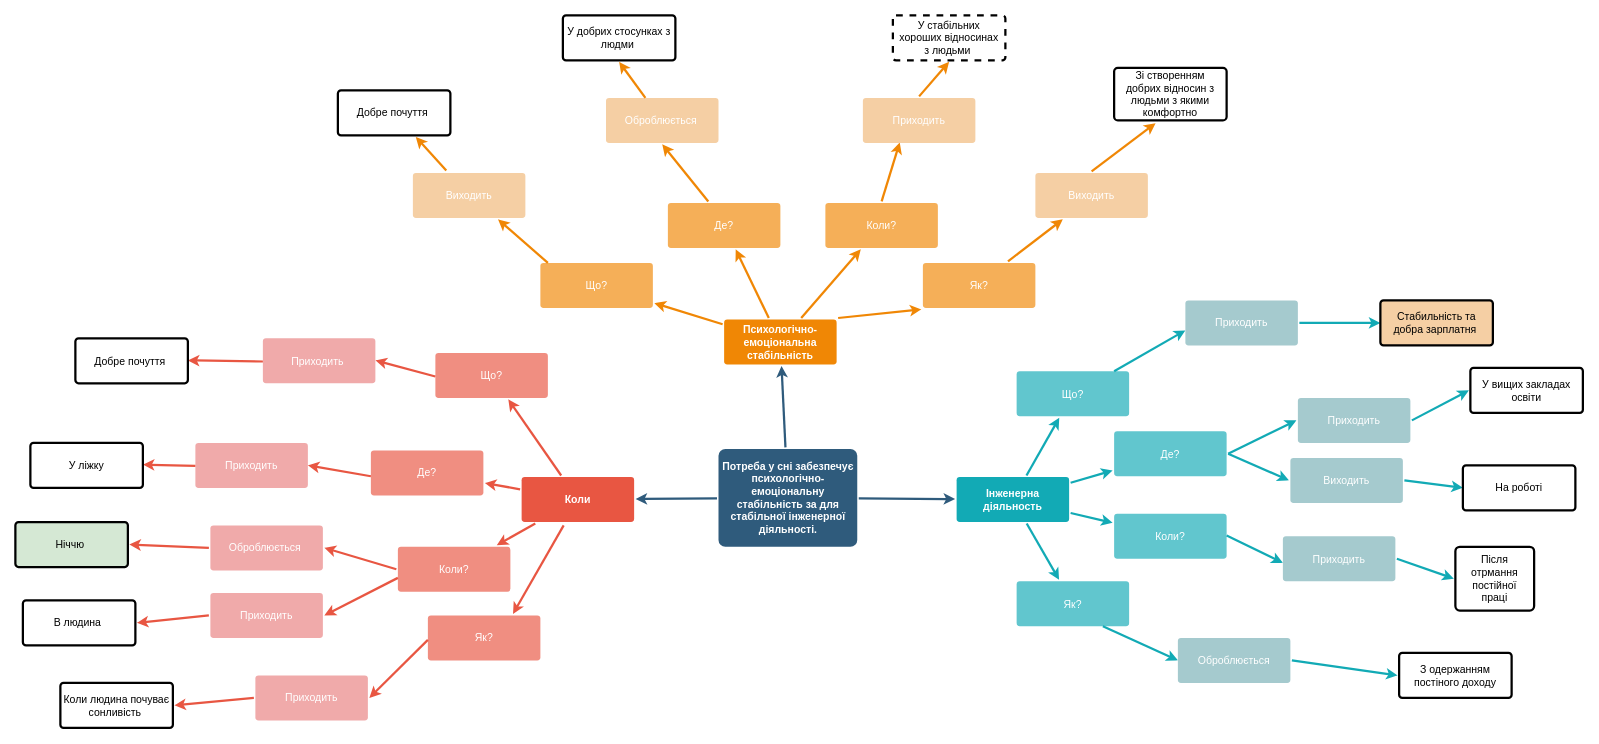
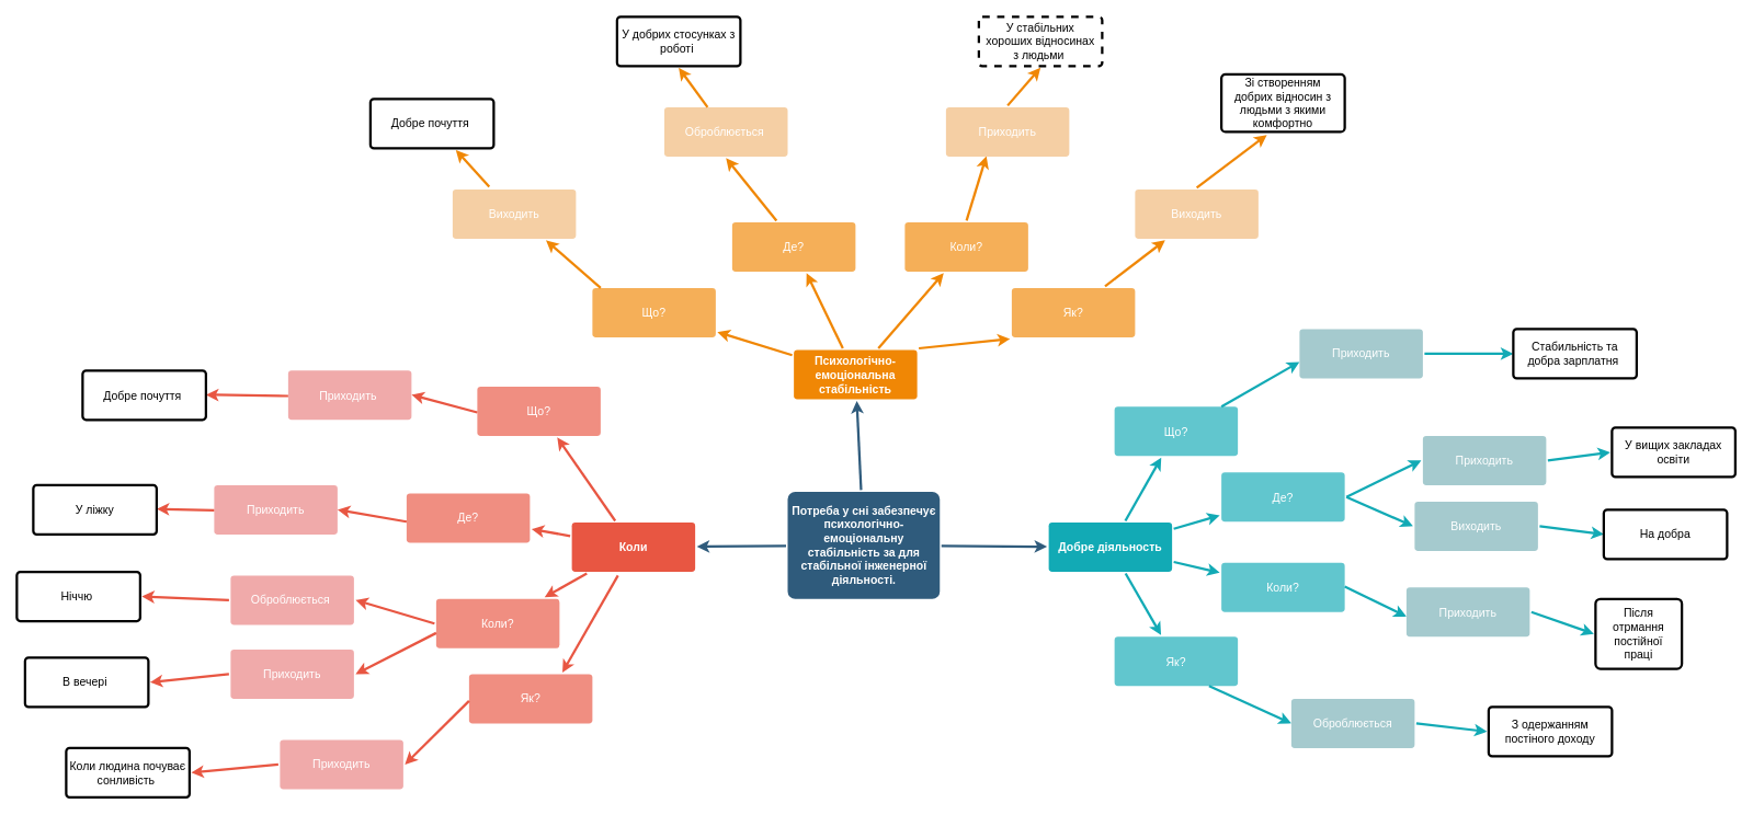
- <mxCell id="72" value="У добрих стосунках з людми&amp;nbsp;" style="rounded=1;whiteSpace=wrap;html=1;shadow=0;labelBackgroundColor=none;strokeWidth=3;fontFamily=Helvetica;fontSize=14;align=center;spacing=5;fontStyle=0;arcSize=7;perimeterSpacing=2;" vertex="1" parent="1"><mxGeometry x="750" y="20" width="150" height="60" as="geometry" /></mxCell>
+ <mxCell id="72" value="У добрих стосунках з роботі&amp;nbsp;" style="rounded=1;whiteSpace=wrap;html=1;shadow=0;labelBackgroundColor=none;strokeWidth=3;fontFamily=Helvetica;fontSize=14;align=center;spacing=5;fontStyle=0;arcSize=7;perimeterSpacing=2;" vertex="1" parent="1"><mxGeometry x="750" y="20" width="150" height="60" as="geometry" /></mxCell>
- <mxCell id="78" value="Стабильність та добра зарплатня&amp;nbsp;" style="rounded=1;whiteSpace=wrap;html=1;shadow=0;labelBackgroundColor=none;strokeWidth=3;fontFamily=Helvetica;fontSize=14;align=center;spacing=5;fontStyle=0;arcSize=7;perimeterSpacing=2;fillColor=#f5cfa4;" vertex="1" parent="1"><mxGeometry x="1840" y="400" width="150" height="60" as="geometry" /></mxCell>
+ <mxCell id="78" value="Стабильність та добра зарплатня&amp;nbsp;" style="rounded=1;whiteSpace=wrap;html=1;shadow=0;labelBackgroundColor=none;strokeWidth=3;fontFamily=Helvetica;fontSize=14;align=center;spacing=5;fontStyle=0;arcSize=7;perimeterSpacing=2;" vertex="1" parent="1"><mxGeometry x="1840" y="400" width="150" height="60" as="geometry" /></mxCell>
- <mxCell id="80" value="У вищих закладах освіти" style="rounded=1;whiteSpace=wrap;html=1;shadow=0;labelBackgroundColor=none;strokeWidth=3;fontFamily=Helvetica;fontSize=14;align=center;spacing=5;fontStyle=0;arcSize=7;perimeterSpacing=2;" vertex="1" parent="1"><mxGeometry x="1960" y="490" width="150" height="60" as="geometry" /></mxCell>
+ <mxCell id="80" value="У вищих закладах освіти" style="rounded=1;whiteSpace=wrap;html=1;shadow=0;labelBackgroundColor=none;strokeWidth=3;fontFamily=Helvetica;fontSize=14;align=center;spacing=5;fontStyle=0;arcSize=7;perimeterSpacing=2;" vertex="1" parent="1"><mxGeometry x="1960" y="520" width="150" height="60" as="geometry" /></mxCell>
- <mxCell id="84" value="На роботі" style="rounded=1;whiteSpace=wrap;html=1;shadow=0;labelBackgroundColor=none;strokeWidth=3;fontFamily=Helvetica;fontSize=14;align=center;spacing=5;fontStyle=0;arcSize=7;perimeterSpacing=2;" vertex="1" parent="1"><mxGeometry x="1950" y="620" width="150" height="60" as="geometry" /></mxCell>
+ <mxCell id="84" value="На добра" style="rounded=1;whiteSpace=wrap;html=1;shadow=0;labelBackgroundColor=none;strokeWidth=3;fontFamily=Helvetica;fontSize=14;align=center;spacing=5;fontStyle=0;arcSize=7;perimeterSpacing=2;" vertex="1" parent="1"><mxGeometry x="1950" y="620" width="150" height="60" as="geometry" /></mxCell>
- <mxCell id="20" value="Інженерна діяльность" style="rounded=1;whiteSpace=wrap;html=1;shadow=0;labelBackgroundColor=none;strokeColor=none;strokeWidth=3;fillColor=#12aab5;fontFamily=Helvetica;fontSize=14;fontColor=#FFFFFF;align=center;spacing=5;fontStyle=1;arcSize=7;perimeterSpacing=2;" parent="1" vertex="1"><mxGeometry x="1275" y="635.5" width="150" height="60" as="geometry" /></mxCell>
+ <mxCell id="20" value="Добре діяльность" style="rounded=1;whiteSpace=wrap;html=1;shadow=0;labelBackgroundColor=none;strokeColor=none;strokeWidth=3;fillColor=#12aab5;fontFamily=Helvetica;fontSize=14;fontColor=#FFFFFF;align=center;spacing=5;fontStyle=1;arcSize=7;perimeterSpacing=2;" parent="1" vertex="1"><mxGeometry x="1275" y="635.5" width="150" height="60" as="geometry" /></mxCell>
- <mxCell id="62" value="Ніччю&amp;nbsp;" style="rounded=1;whiteSpace=wrap;html=1;shadow=0;labelBackgroundColor=none;strokeWidth=3;fontFamily=Helvetica;fontSize=14;align=center;spacing=5;fontStyle=0;arcSize=7;perimeterSpacing=2;fillColor=#d5e8d4;" vertex="1" parent="1"><mxGeometry x="20" y="695.5" width="150" height="60" as="geometry" /></mxCell>
+ <mxCell id="62" value="Ніччю&amp;nbsp;" style="rounded=1;whiteSpace=wrap;html=1;shadow=0;labelBackgroundColor=none;strokeWidth=3;fontFamily=Helvetica;fontSize=14;align=center;spacing=5;fontStyle=0;arcSize=7;perimeterSpacing=2;" vertex="1" parent="1"><mxGeometry x="20" y="695.5" width="150" height="60" as="geometry" /></mxCell>
- <mxCell id="63" value="В людина&amp;nbsp;" style="rounded=1;whiteSpace=wrap;html=1;shadow=0;labelBackgroundColor=none;strokeWidth=3;fontFamily=Helvetica;fontSize=14;align=center;spacing=5;fontStyle=0;arcSize=7;perimeterSpacing=2;" vertex="1" parent="1"><mxGeometry x="30" y="800" width="150" height="60" as="geometry" /></mxCell>
+ <mxCell id="63" value="В вечері&amp;nbsp;" style="rounded=1;whiteSpace=wrap;html=1;shadow=0;labelBackgroundColor=none;strokeWidth=3;fontFamily=Helvetica;fontSize=14;align=center;spacing=5;fontStyle=0;arcSize=7;perimeterSpacing=2;" vertex="1" parent="1"><mxGeometry x="30" y="800" width="150" height="60" as="geometry" /></mxCell>
- <mxCell id="88" value="З одержанням постіного доходу" style="rounded=1;whiteSpace=wrap;html=1;shadow=0;labelBackgroundColor=none;strokeWidth=3;fontFamily=Helvetica;fontSize=14;align=center;spacing=5;fontStyle=0;arcSize=7;perimeterSpacing=2;" vertex="1" parent="1"><mxGeometry x="1865" y="870" width="150" height="60" as="geometry" /></mxCell>
+ <mxCell id="88" value="З одержанням постіного доходу" style="rounded=1;whiteSpace=wrap;html=1;shadow=0;labelBackgroundColor=none;strokeWidth=3;fontFamily=Helvetica;fontSize=14;align=center;spacing=5;fontStyle=0;arcSize=7;perimeterSpacing=2;" vertex="1" parent="1"><mxGeometry x="1810" y="860" width="150" height="60" as="geometry" /></mxCell>
